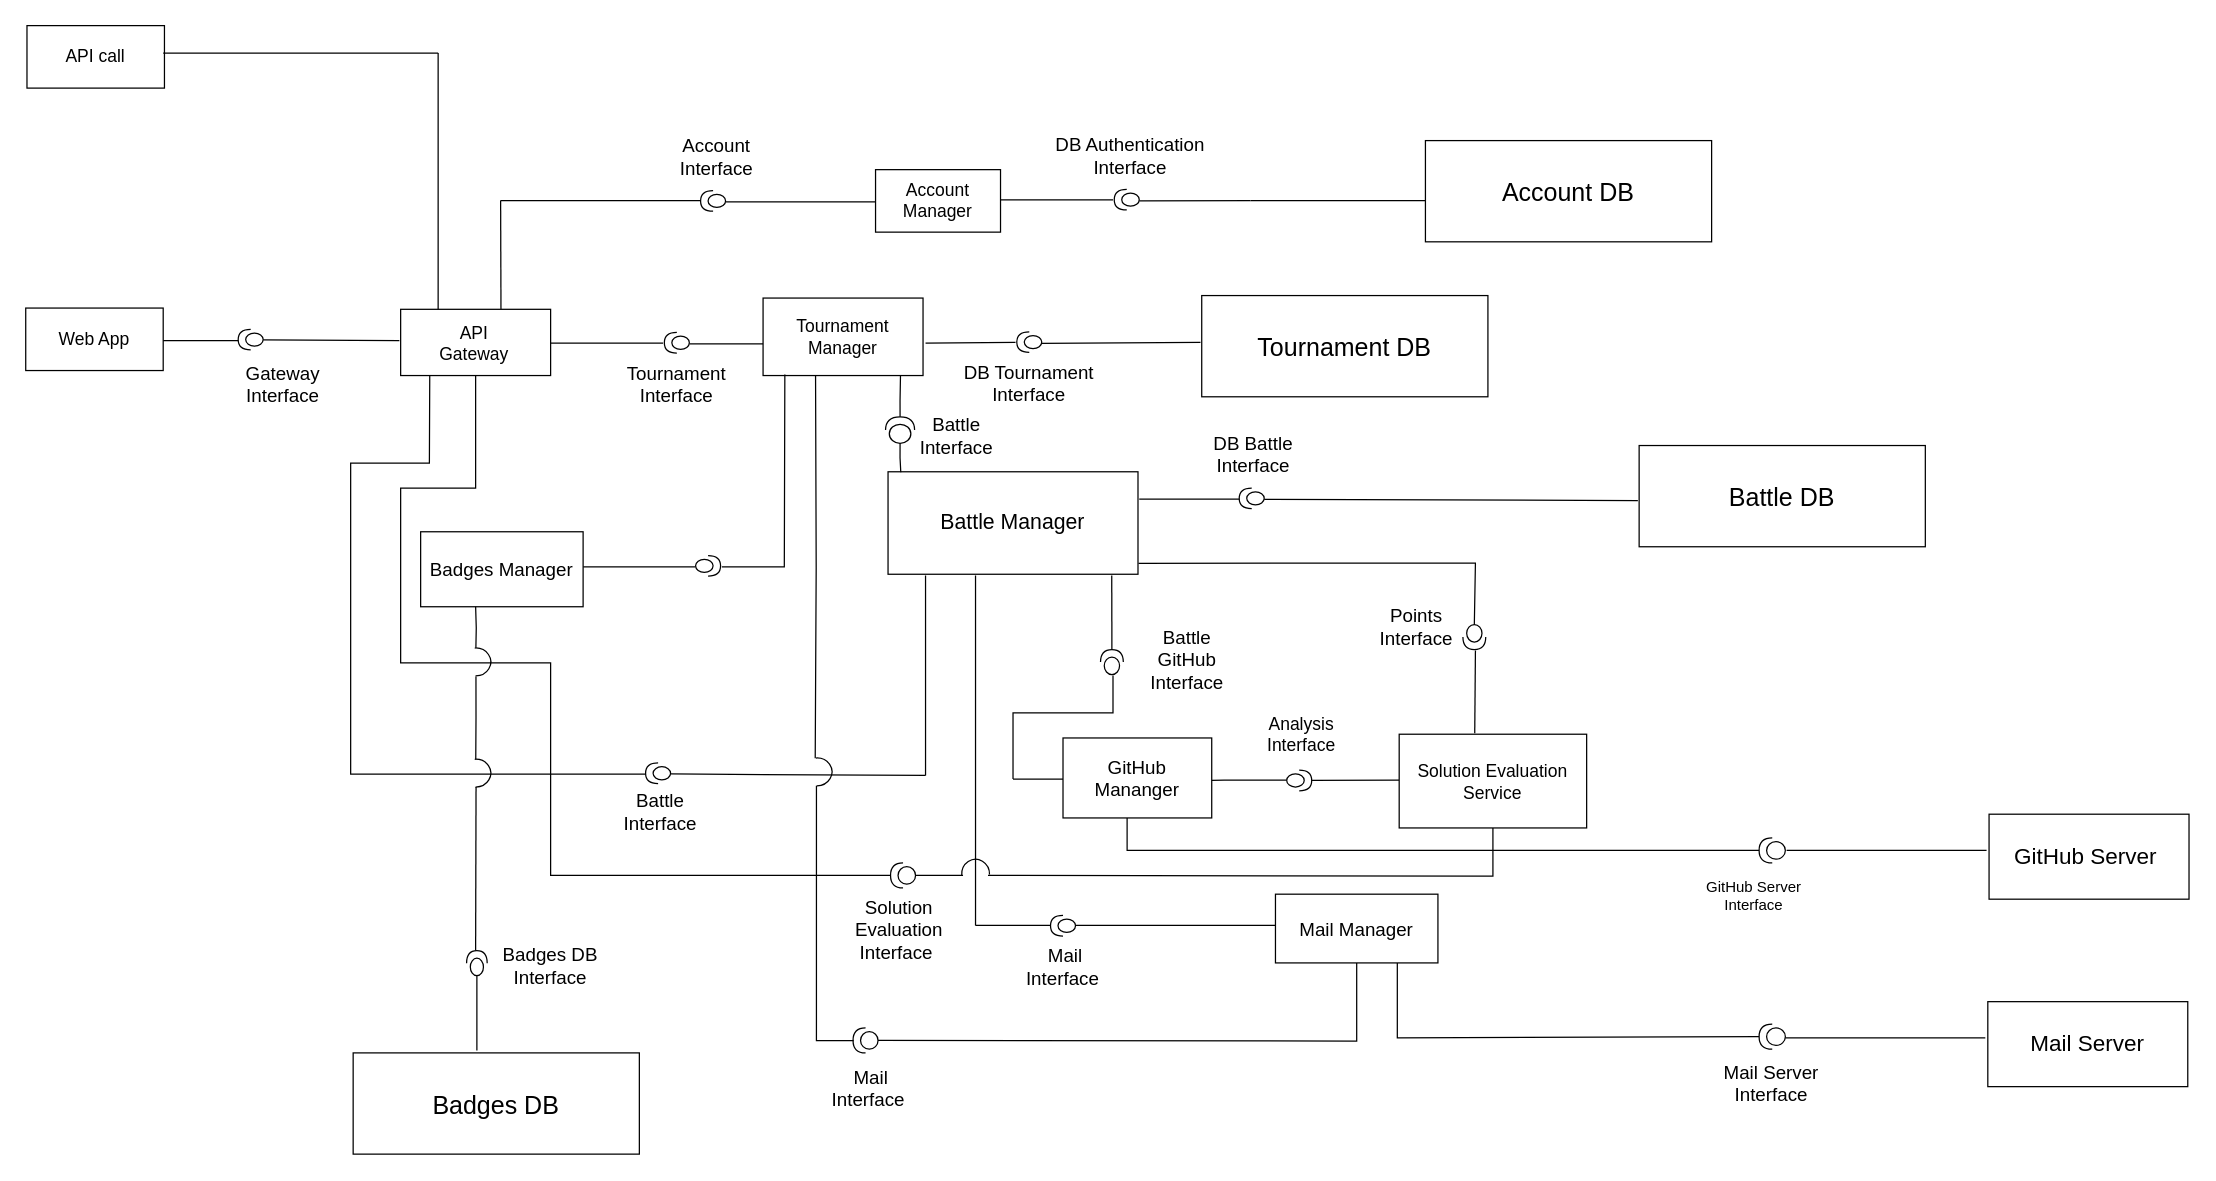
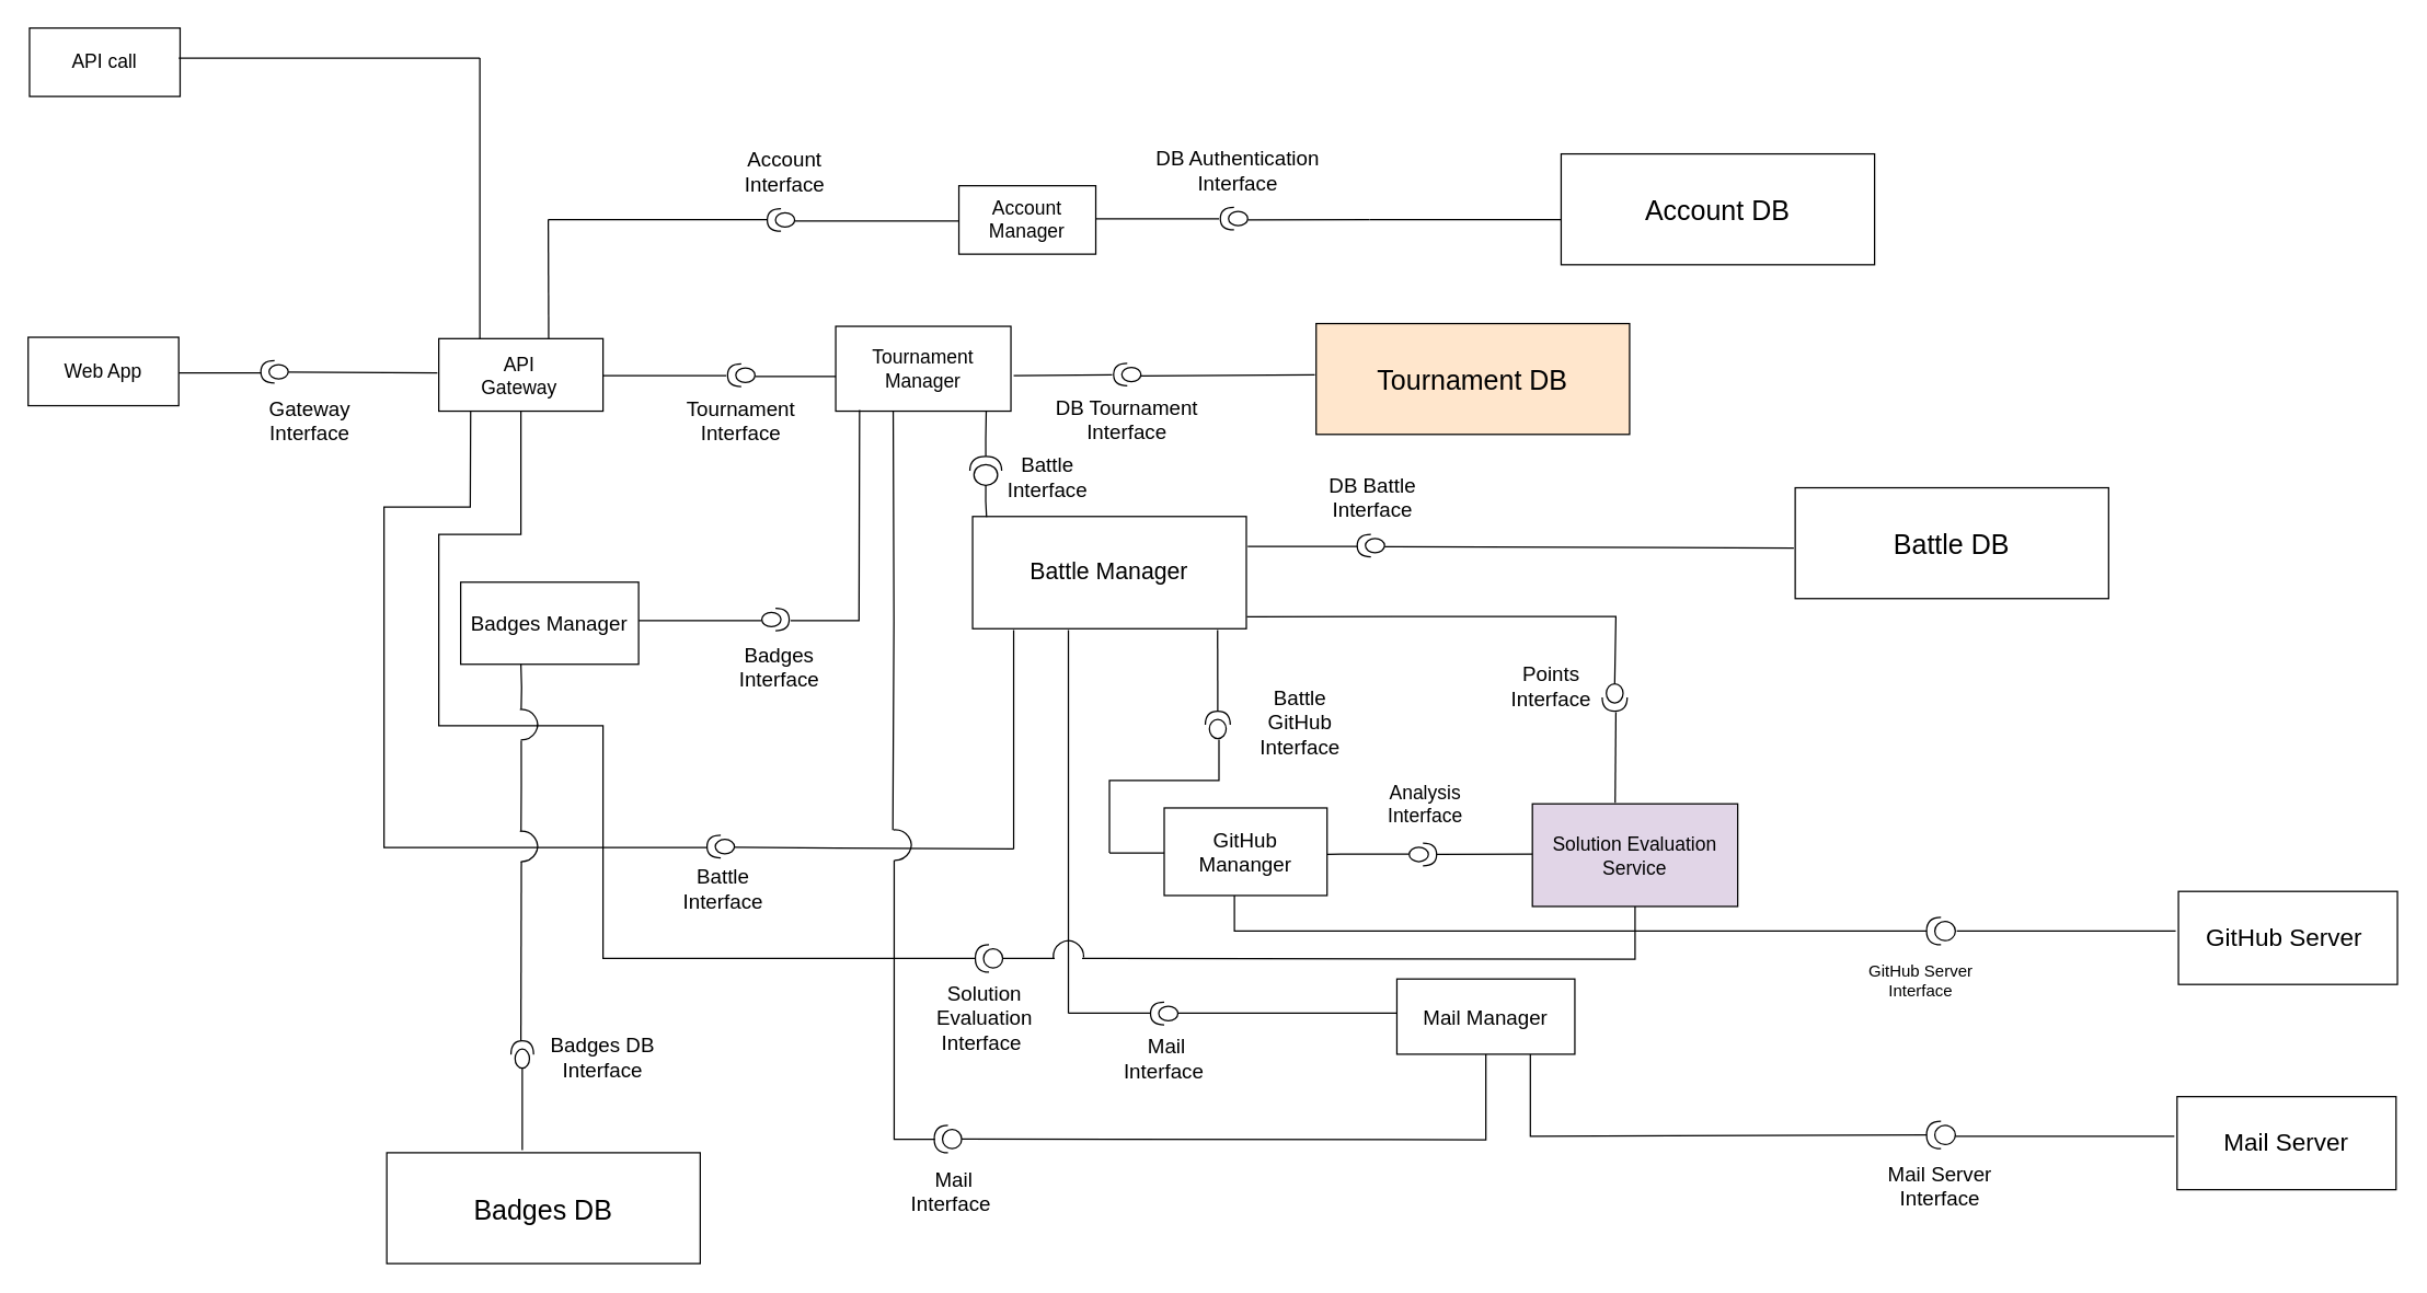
- <mxCell id="90" value="&lt;font style=&quot;font-size: 20px;&quot;&gt;Tournament DB&lt;/font&gt;" style="whiteSpace=wrap;html=1;align=center;" vertex="1" parent="1"><mxGeometry x="961" y="236" width="229" height="81" as="geometry" /></mxCell>
+ <mxCell id="90" value="&lt;font style=&quot;font-size: 20px;&quot;&gt;Tournament DB&lt;/font&gt;" style="whiteSpace=wrap;html=1;align=center;fillColor=#ffe6cc;" vertex="1" parent="1"><mxGeometry x="961" y="236" width="229" height="81" as="geometry" /></mxCell>
+ <mxCell id="53" value="&lt;font style=&quot;font-size: 15px;&quot;&gt;Badges Interface&lt;/font&gt;" style="text;html=1;strokeColor=none;fillColor=none;align=center;verticalAlign=middle;whiteSpace=wrap;rounded=0;" vertex="1" parent="1"><mxGeometry x="539" y="472" width="60" height="30" as="geometry" /></mxCell>
- <mxCell id="27" value="&lt;font style=&quot;font-size: 14px;&quot;&gt;Solution Evaluation Service&lt;/font&gt;" style="whiteSpace=wrap;html=1;align=center;" vertex="1" parent="1"><mxGeometry x="1119" y="587" width="150" height="75" as="geometry" /></mxCell>
+ <mxCell id="27" value="&lt;font style=&quot;font-size: 14px;&quot;&gt;Solution Evaluation Service&lt;/font&gt;" style="whiteSpace=wrap;html=1;align=center;fillColor=#e1d5e7;" vertex="1" parent="1"><mxGeometry x="1119" y="587" width="150" height="75" as="geometry" /></mxCell>
